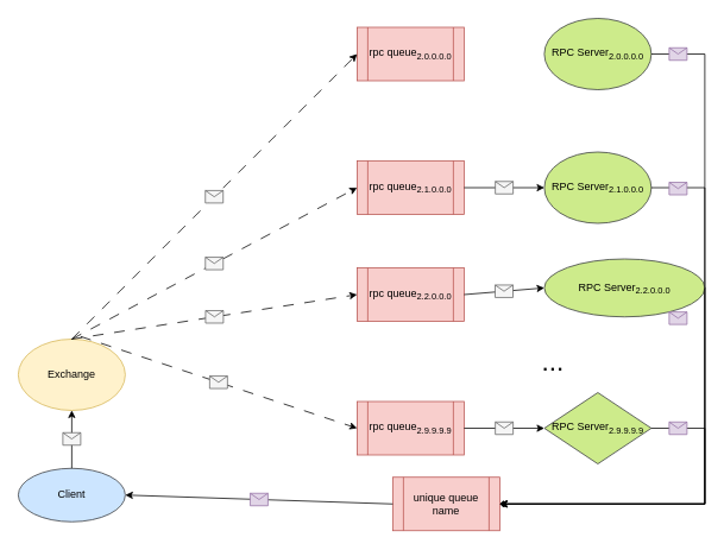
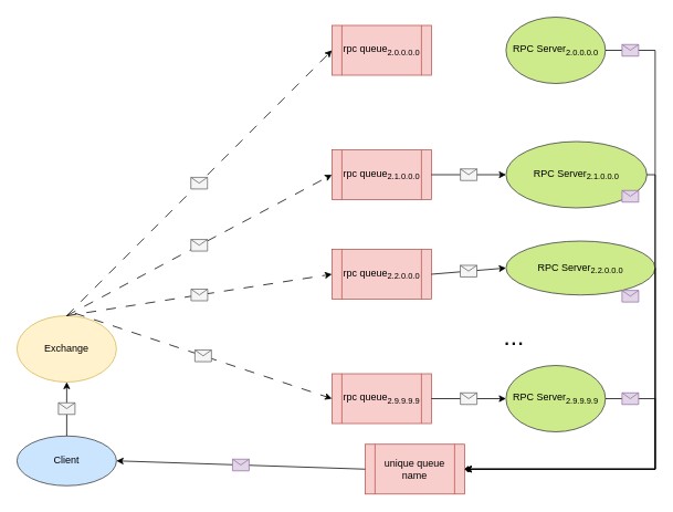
- <mxCell id="12" value="RPC Server&lt;sub&gt;2.1.0.0.0&lt;/sub&gt;" style="ellipse;whiteSpace=wrap;html=1;fillColor=#cdeb8b;strokeColor=#36393d;" vertex="1" parent="1"><mxGeometry x="610" y="170" width="120" height="80" as="geometry" /></mxCell>
+ <mxCell id="12" value="RPC Server&lt;sub&gt;2.1.0.0.0&lt;/sub&gt;" style="ellipse;whiteSpace=wrap;html=1;fillColor=#cdeb8b;strokeColor=#36393d;" vertex="1" parent="1"><mxGeometry x="610" y="170" width="170" height="80" as="geometry" /></mxCell>
- <mxCell id="22" value="RPC Server&lt;sub&gt;2.9.9.9.9&lt;/sub&gt;" style="rhombus;whiteSpace=wrap;html=1;fillColor=#cdeb8b;strokeColor=#36393d;" vertex="1" parent="1"><mxGeometry x="610" y="440" width="120" height="80" as="geometry" /></mxCell>
+ <mxCell id="22" value="RPC Server&lt;sub&gt;2.9.9.9.9&lt;/sub&gt;" style="ellipse;whiteSpace=wrap;html=1;fillColor=#cdeb8b;strokeColor=#36393d;" vertex="1" parent="1"><mxGeometry x="610" y="440" width="120" height="80" as="geometry" /></mxCell>
